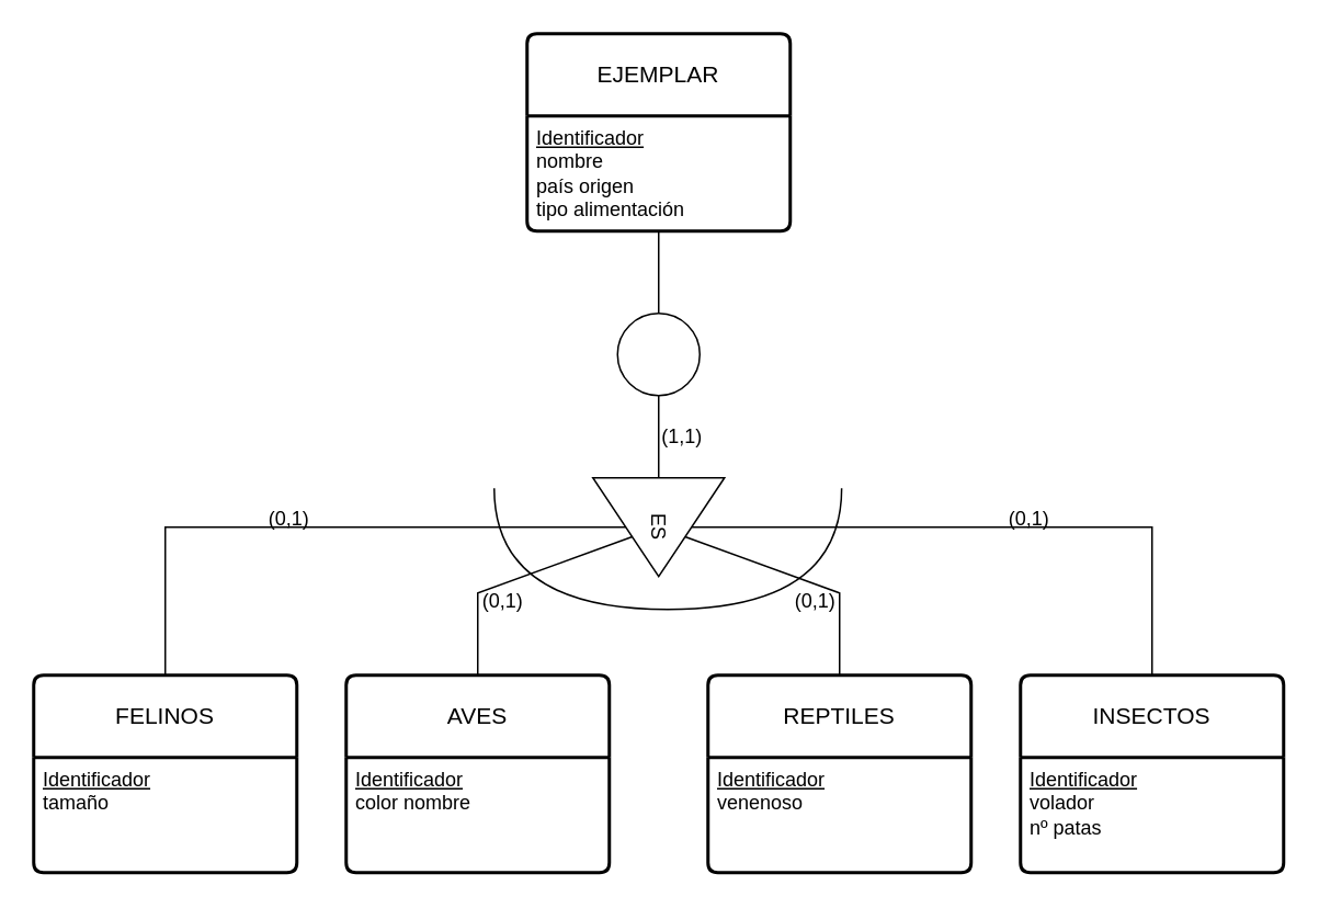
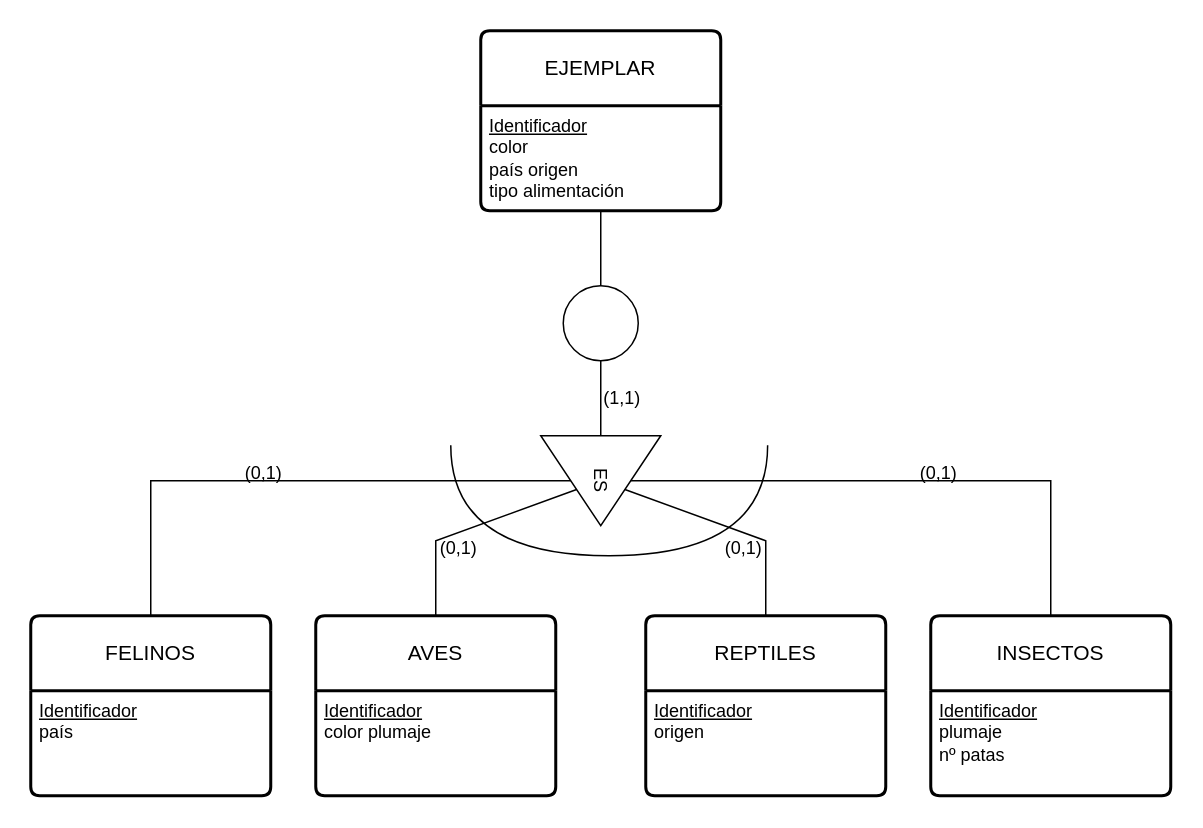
- <mxCell id="4" value="&lt;u&gt;Identificador&lt;br&gt;&lt;/u&gt;nombre&lt;br&gt;país origen&lt;br&gt;tipo alimentación" style="align=left;strokeColor=none;fillColor=none;spacingLeft=4;fontSize=12;verticalAlign=top;resizable=0;rotatable=0;part=1;html=1;" parent="3" vertex="1"><mxGeometry y="50" width="160" height="70" as="geometry" /></mxCell>
+ <mxCell id="4" value="&lt;u&gt;Identificador&lt;br&gt;&lt;/u&gt;color&lt;br&gt;país origen&lt;br&gt;tipo alimentación" style="align=left;strokeColor=none;fillColor=none;spacingLeft=4;fontSize=12;verticalAlign=top;resizable=0;rotatable=0;part=1;html=1;" parent="3" vertex="1"><mxGeometry y="50" width="160" height="70" as="geometry" /></mxCell>
- <mxCell id="6" value="&lt;u&gt;Identificador&lt;br&gt;&lt;/u&gt;tamaño" style="align=left;strokeColor=none;fillColor=none;spacingLeft=4;fontSize=12;verticalAlign=top;resizable=0;rotatable=0;part=1;html=1;" parent="5" vertex="1"><mxGeometry y="50" width="160" height="70" as="geometry" /></mxCell>
+ <mxCell id="6" value="&lt;u&gt;Identificador&lt;br&gt;&lt;/u&gt;país" style="align=left;strokeColor=none;fillColor=none;spacingLeft=4;fontSize=12;verticalAlign=top;resizable=0;rotatable=0;part=1;html=1;" parent="5" vertex="1"><mxGeometry y="50" width="160" height="70" as="geometry" /></mxCell>
- <mxCell id="8" value="&lt;u&gt;Identificador&lt;/u&gt;&lt;br&gt;color nombre" style="align=left;strokeColor=none;fillColor=none;spacingLeft=4;fontSize=12;verticalAlign=top;resizable=0;rotatable=0;part=1;html=1;" parent="7" vertex="1"><mxGeometry y="50" width="160" height="70" as="geometry" /></mxCell>
+ <mxCell id="8" value="&lt;u&gt;Identificador&lt;/u&gt;&lt;br&gt;color plumaje" style="align=left;strokeColor=none;fillColor=none;spacingLeft=4;fontSize=12;verticalAlign=top;resizable=0;rotatable=0;part=1;html=1;" parent="7" vertex="1"><mxGeometry y="50" width="160" height="70" as="geometry" /></mxCell>
- <mxCell id="10" value="&lt;u&gt;Identificador&lt;br&gt;&lt;/u&gt;venenoso" style="align=left;strokeColor=none;fillColor=none;spacingLeft=4;fontSize=12;verticalAlign=top;resizable=0;rotatable=0;part=1;html=1;" parent="9" vertex="1"><mxGeometry y="50" width="160" height="70" as="geometry" /></mxCell>
+ <mxCell id="10" value="&lt;u&gt;Identificador&lt;br&gt;&lt;/u&gt;origen" style="align=left;strokeColor=none;fillColor=none;spacingLeft=4;fontSize=12;verticalAlign=top;resizable=0;rotatable=0;part=1;html=1;" parent="9" vertex="1"><mxGeometry y="50" width="160" height="70" as="geometry" /></mxCell>
- <mxCell id="12" value="&lt;u&gt;Identificador&lt;/u&gt;&lt;br&gt;volador&lt;br&gt;nº patas" style="align=left;strokeColor=none;fillColor=none;spacingLeft=4;fontSize=12;verticalAlign=top;resizable=0;rotatable=0;part=1;html=1;" parent="11" vertex="1"><mxGeometry y="50" width="160" height="70" as="geometry" /></mxCell>
+ <mxCell id="12" value="&lt;u&gt;Identificador&lt;/u&gt;&lt;br&gt;plumaje&lt;br&gt;nº patas" style="align=left;strokeColor=none;fillColor=none;spacingLeft=4;fontSize=12;verticalAlign=top;resizable=0;rotatable=0;part=1;html=1;" parent="11" vertex="1"><mxGeometry y="50" width="160" height="70" as="geometry" /></mxCell>
